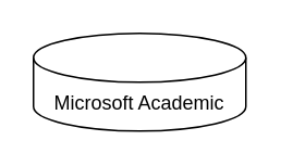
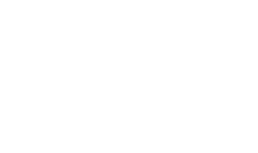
- <mxCell id="2" value="&lt;span&gt;Microsoft Academic&lt;/span&gt;" style="shape=cylinder3;whiteSpace=wrap;html=1;boundedLbl=1;backgroundOutline=1;size=15;" vertex="1" parent="1"><mxGeometry x="20" y="20" width="130" height="60" as="geometry" /></mxCell>
